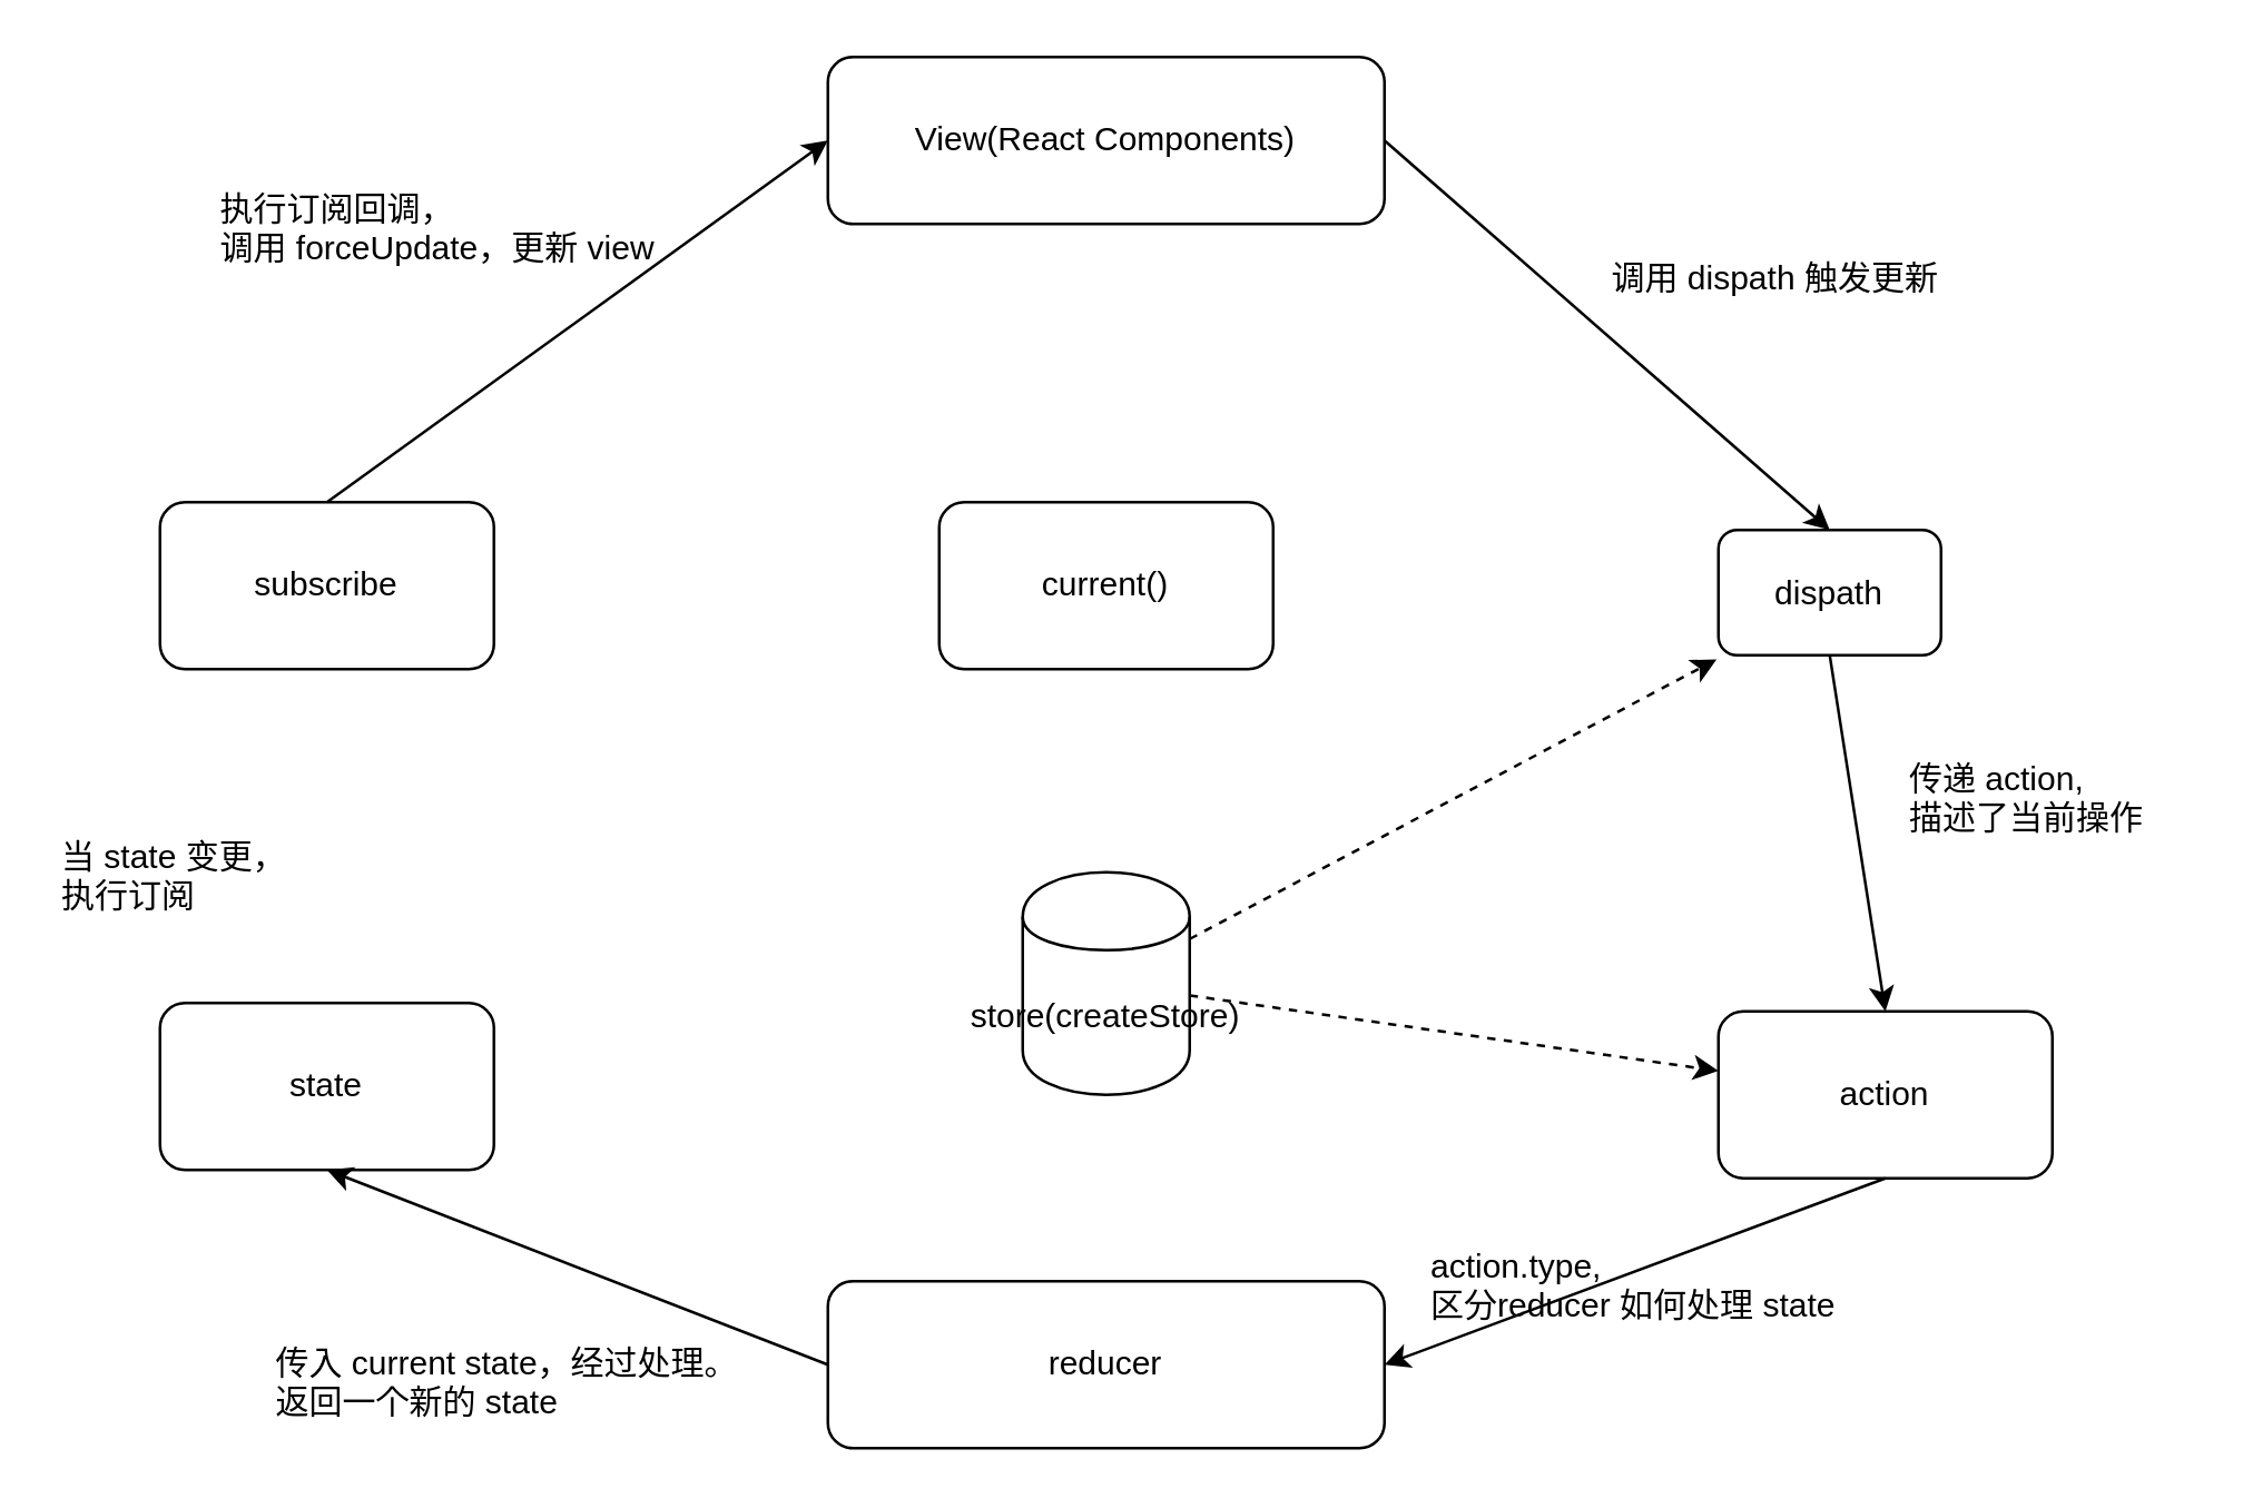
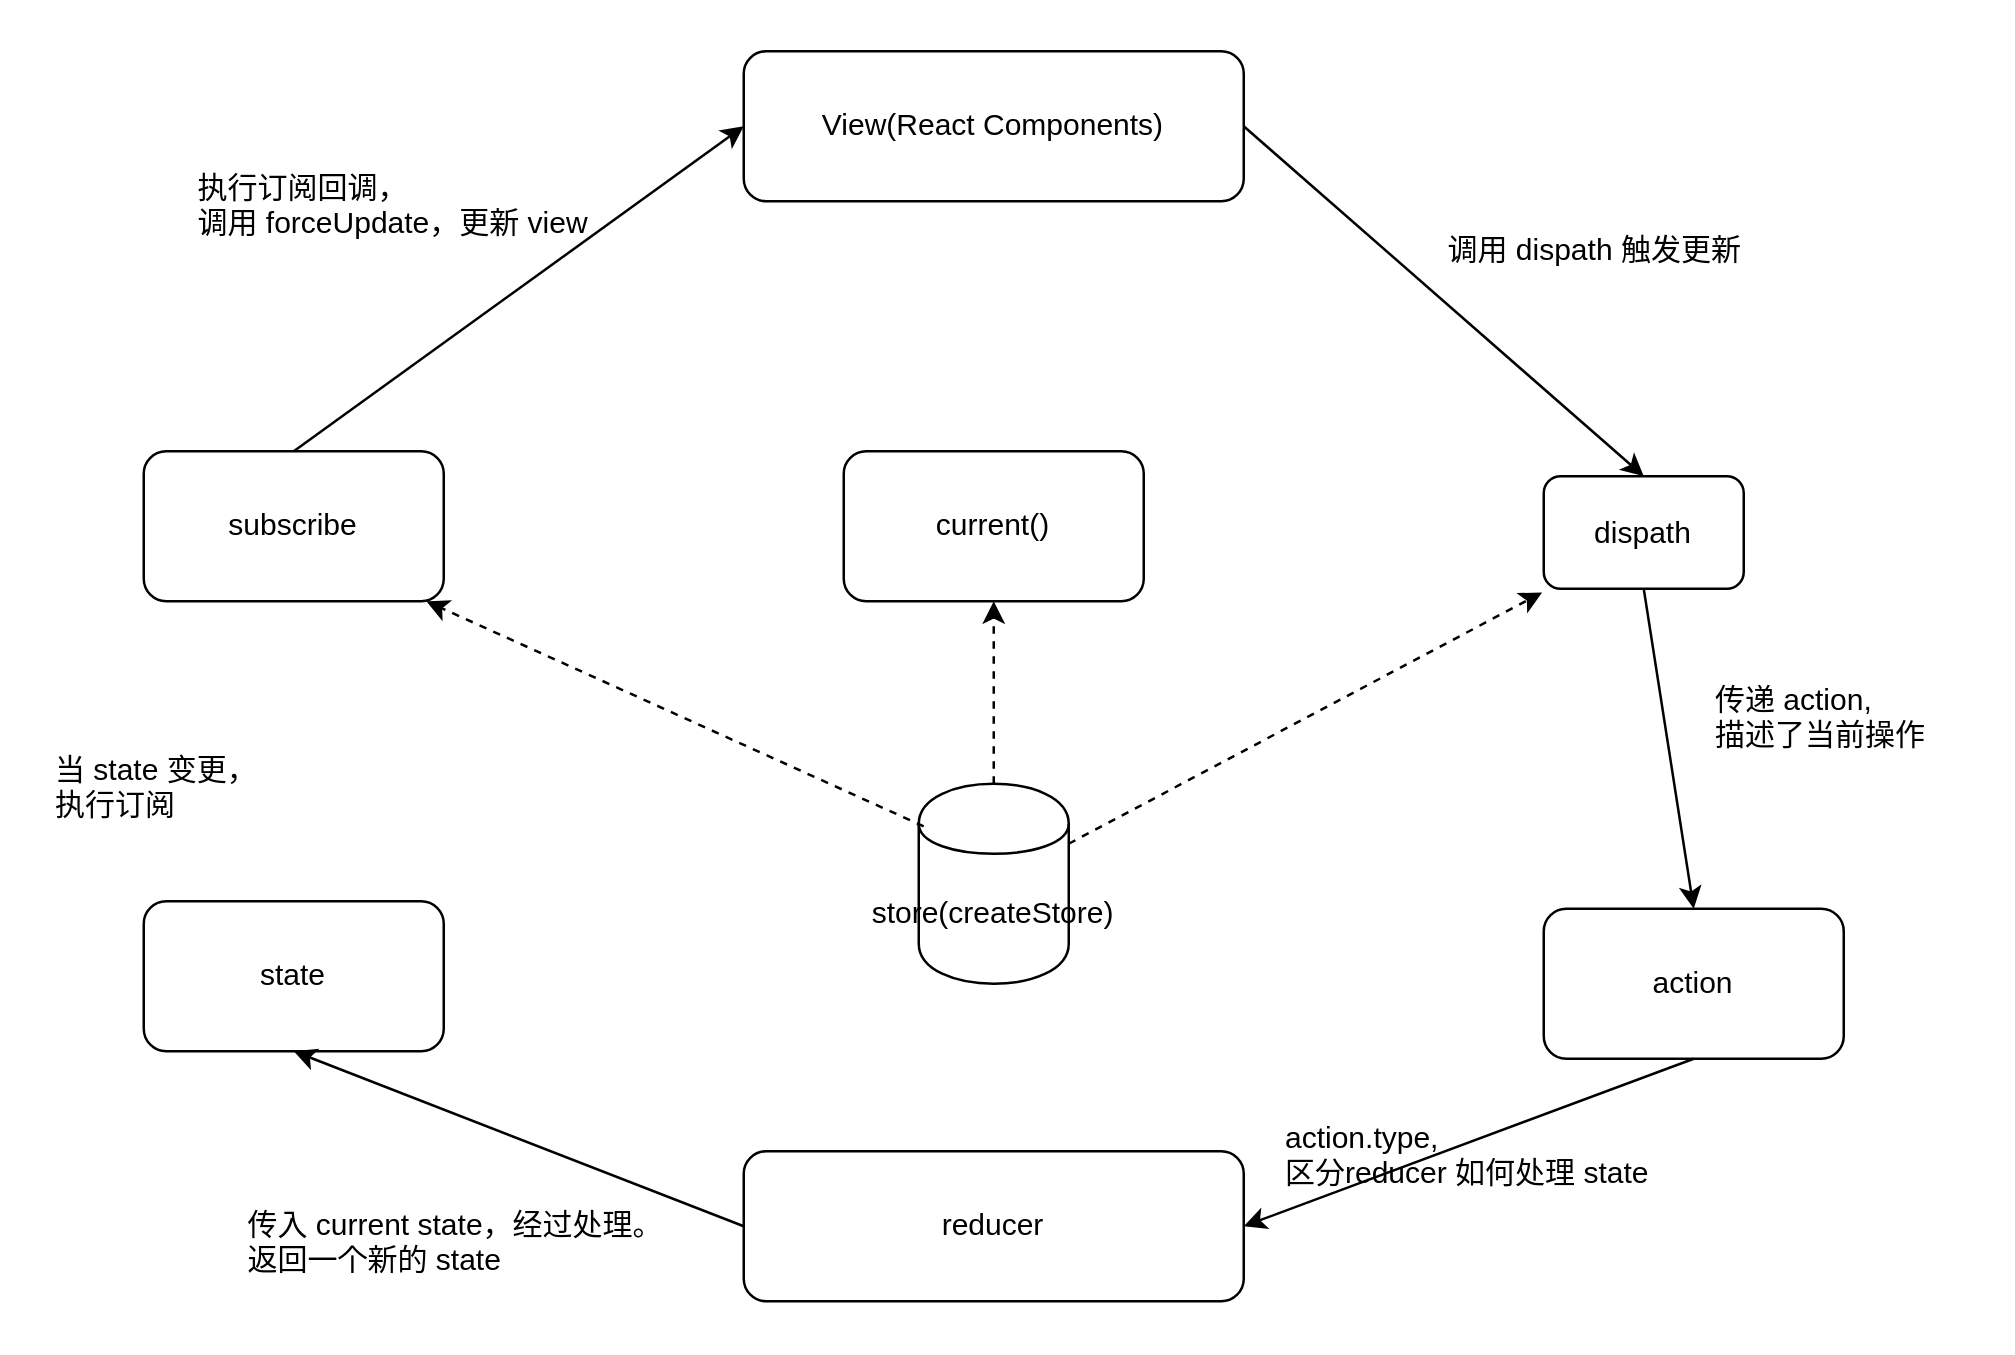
+ <mxCell id="14" value="" style="endArrow=classic;html=1;dashed=1;entryX=0.942;entryY=1;entryDx=0;entryDy=0;entryPerimeter=0;exitX=0.033;exitY=0.213;exitDx=0;exitDy=0;exitPerimeter=0;" parent="1" source="11" target="6" edge="1"><mxGeometry width="50" height="50" relative="1" as="geometry"><mxPoint x="137" y="332" as="sourcePoint" /><mxPoint x="266.04" y="239.98" as="targetPoint" /></mxGeometry></mxCell>
- <mxCell id="15" value="" style="endArrow=classic;html=1;dashed=1;" parent="1" source="11" target="7" edge="1"><mxGeometry width="50" height="50" relative="1" as="geometry"><mxPoint x="312.5" y="286" as="sourcePoint" /><mxPoint x="441.54" y="193.98" as="targetPoint" /></mxGeometry></mxCell>
+ <mxCell id="15" value="" style="endArrow=classic;html=1;dashed=1;entryX=0.5;entryY=1;entryDx=0;entryDy=0;" parent="1" source="11" target="12" edge="1"><mxGeometry width="50" height="50" relative="1" as="geometry"><mxPoint x="312.5" y="286" as="sourcePoint" /><mxPoint x="441.54" y="193.98" as="targetPoint" /></mxGeometry></mxCell>
